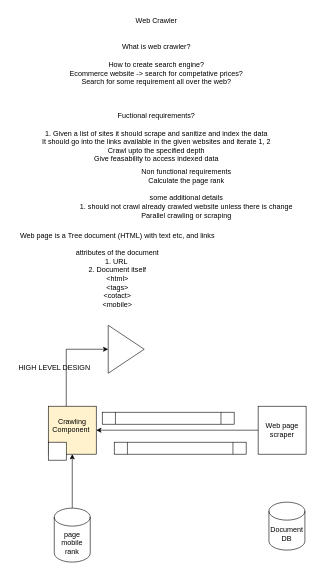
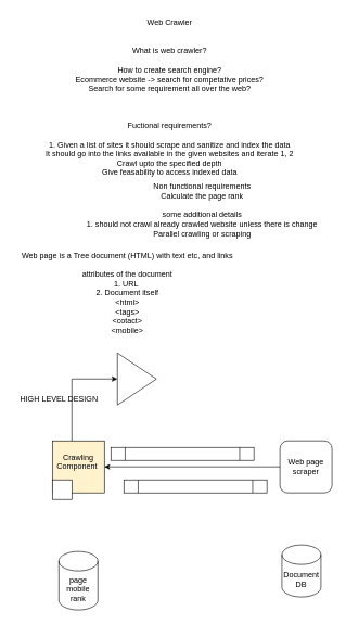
- <mxCell id="8" value="Web page scraper" style="whiteSpace=wrap;html=1;aspect=fixed;" vertex="1" parent="1"><mxGeometry x="430" y="677" width="80" height="80" as="geometry" /></mxCell>
+ <mxCell id="8" value="Web page scraper" style="whiteSpace=wrap;html=1;aspect=fixed;rounded=1;" vertex="1" parent="1"><mxGeometry x="430" y="677" width="80" height="80" as="geometry" /></mxCell>
- <mxCell id="11" style="edgeStyle=orthogonalEdgeStyle;rounded=0;orthogonalLoop=1;jettySize=auto;html=1;entryX=0.5;entryY=1;entryDx=0;entryDy=0;" edge="1" parent="1" source="12" target="7"><mxGeometry relative="1" as="geometry" /></mxCell>
- <mxCell id="16" value="Document DB" style="shape=cylinder3;whiteSpace=wrap;html=1;boundedLbl=1;backgroundOutline=1;size=15;" vertex="1" parent="1"><mxGeometry x="448" y="837" width="60" height="80" as="geometry" /></mxCell>
+ <mxCell id="16" value="Document DB" style="shape=cylinder3;whiteSpace=wrap;html=1;boundedLbl=1;backgroundOutline=1;size=15;" vertex="1" parent="1"><mxGeometry x="433" y="837" width="60" height="80" as="geometry" /></mxCell>
